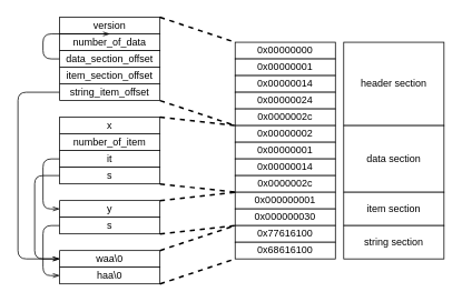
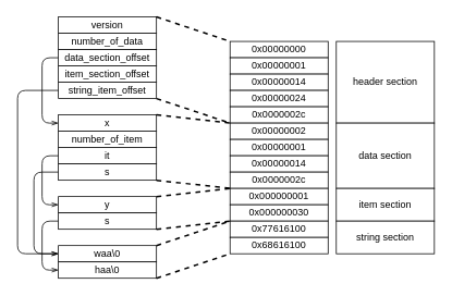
- <mxCell id="23" style="edgeStyle=orthogonalEdgeStyle;rounded=1;orthogonalLoop=1;jettySize=auto;html=1;exitX=0;exitY=0.5;exitDx=0;exitDy=0;endArrow=openThin;endFill=0;" edge="1" parent="1" source="24" target="4"><mxGeometry relative="1" as="geometry" /></mxCell>
+ <mxCell id="23" style="edgeStyle=orthogonalEdgeStyle;rounded=1;orthogonalLoop=1;jettySize=auto;html=1;exitX=0;exitY=0.5;exitDx=0;exitDy=0;entryX=0;entryY=0.5;entryDx=0;entryDy=0;endArrow=openThin;endFill=0;" edge="1" parent="1" source="24" target="10"><mxGeometry relative="1" as="geometry" /></mxCell>
